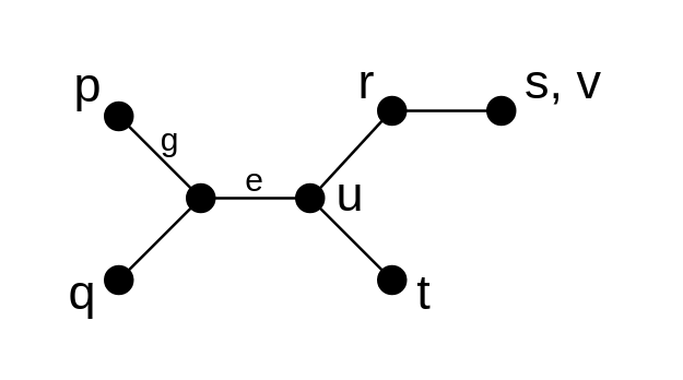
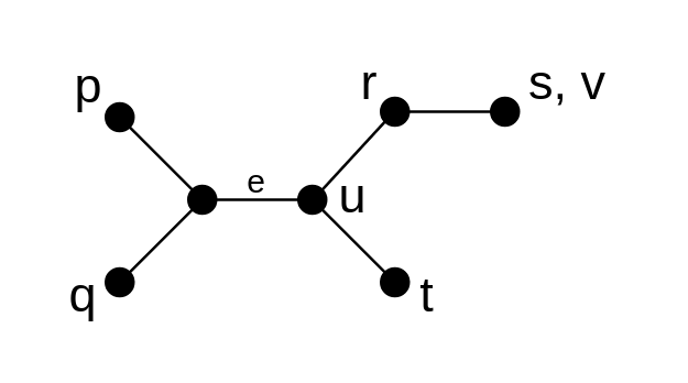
- <mxCell id="20" value="g" style="text;html=1;strokeColor=none;fillColor=none;align=center;verticalAlign=middle;whiteSpace=wrap;rounded=0;fontSize=12;" parent="1" vertex="1"><mxGeometry x="52" y="41" width="20" height="20" as="geometry" /></mxCell>
